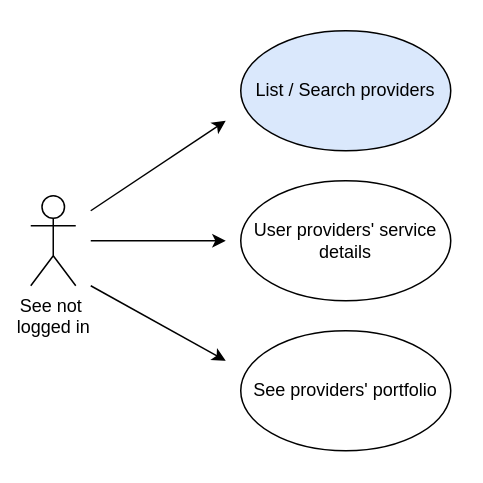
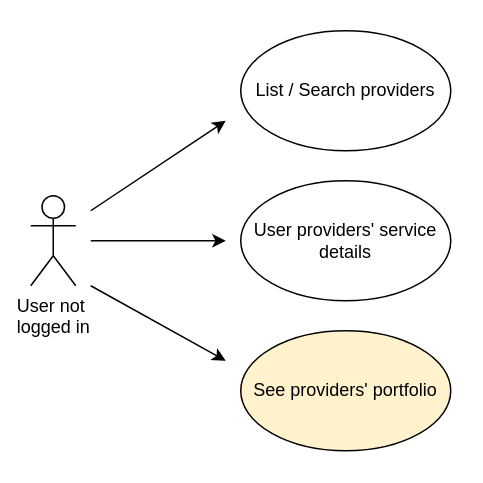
- <mxCell id="3" value="List / Search providers" style="ellipse;whiteSpace=wrap;html=1;fillColor=#dae8fc;" vertex="1" parent="1"><mxGeometry x="160" y="20" width="140" height="80" as="geometry" /></mxCell>
+ <mxCell id="3" value="List / Search providers" style="ellipse;whiteSpace=wrap;html=1;" vertex="1" parent="1"><mxGeometry x="160" y="20" width="140" height="80" as="geometry" /></mxCell>
- <mxCell id="2" value="See not&amp;nbsp;&lt;div&gt;logged in&lt;/div&gt;" style="shape=umlActor;verticalLabelPosition=bottom;verticalAlign=top;html=1;outlineConnect=0;" vertex="1" parent="1"><mxGeometry x="20" y="130" width="30" height="60" as="geometry" /></mxCell>
+ <mxCell id="2" value="User not&amp;nbsp;&lt;div&gt;logged in&lt;/div&gt;" style="shape=umlActor;verticalLabelPosition=bottom;verticalAlign=top;html=1;outlineConnect=0;" vertex="1" parent="1"><mxGeometry x="20" y="130" width="30" height="60" as="geometry" /></mxCell>
- <mxCell id="6" value="See providers' portfolio" style="ellipse;whiteSpace=wrap;html=1;" vertex="1" parent="1"><mxGeometry x="160" y="220" width="140" height="80" as="geometry" /></mxCell>
+ <mxCell id="6" value="See providers' portfolio" style="ellipse;whiteSpace=wrap;html=1;fillColor=#fff2cc;" vertex="1" parent="1"><mxGeometry x="160" y="220" width="140" height="80" as="geometry" /></mxCell>
